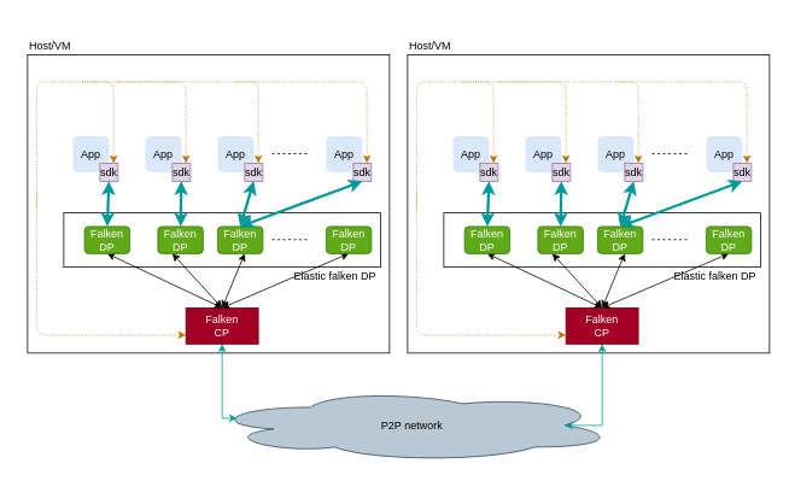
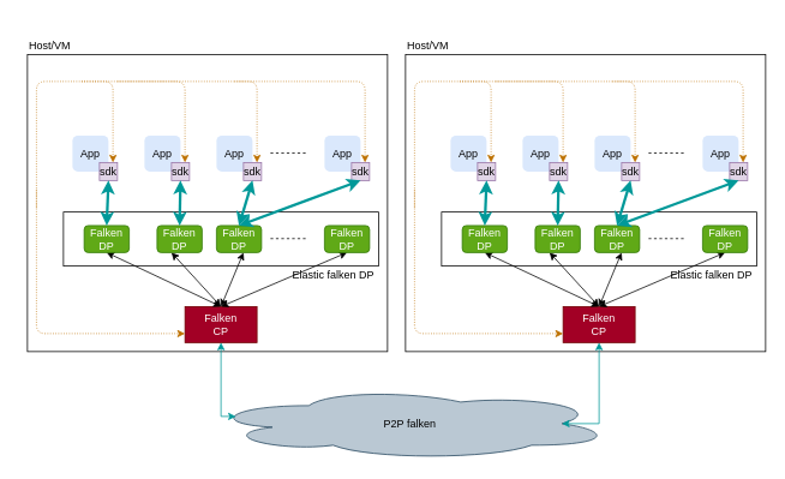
- <mxCell id="66" value="P2P network" style="ellipse;shape=cloud;whiteSpace=wrap;html=1;fillColor=#bac8d3;strokeColor=#23445d;" parent="1" vertex="1"><mxGeometry x="230" y="430" width="450" height="80" as="geometry" /></mxCell>
+ <mxCell id="66" value="P2P falken" style="ellipse;shape=cloud;whiteSpace=wrap;html=1;fillColor=#bac8d3;strokeColor=#23445d;" parent="1" vertex="1"><mxGeometry x="230" y="430" width="450" height="80" as="geometry" /></mxCell>
